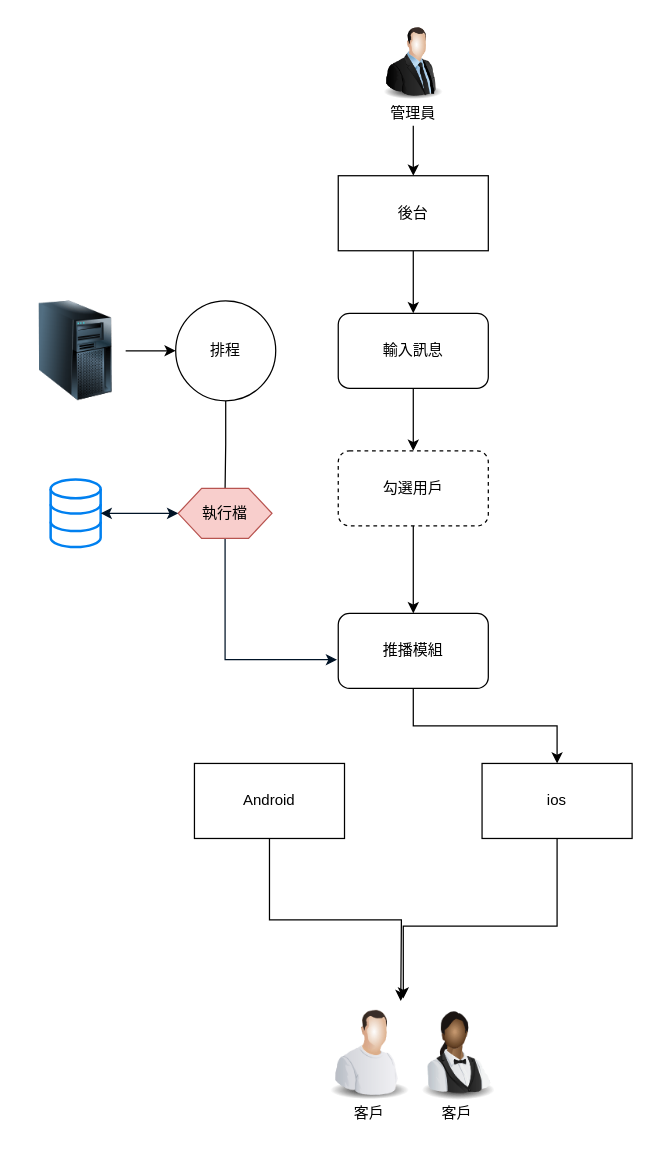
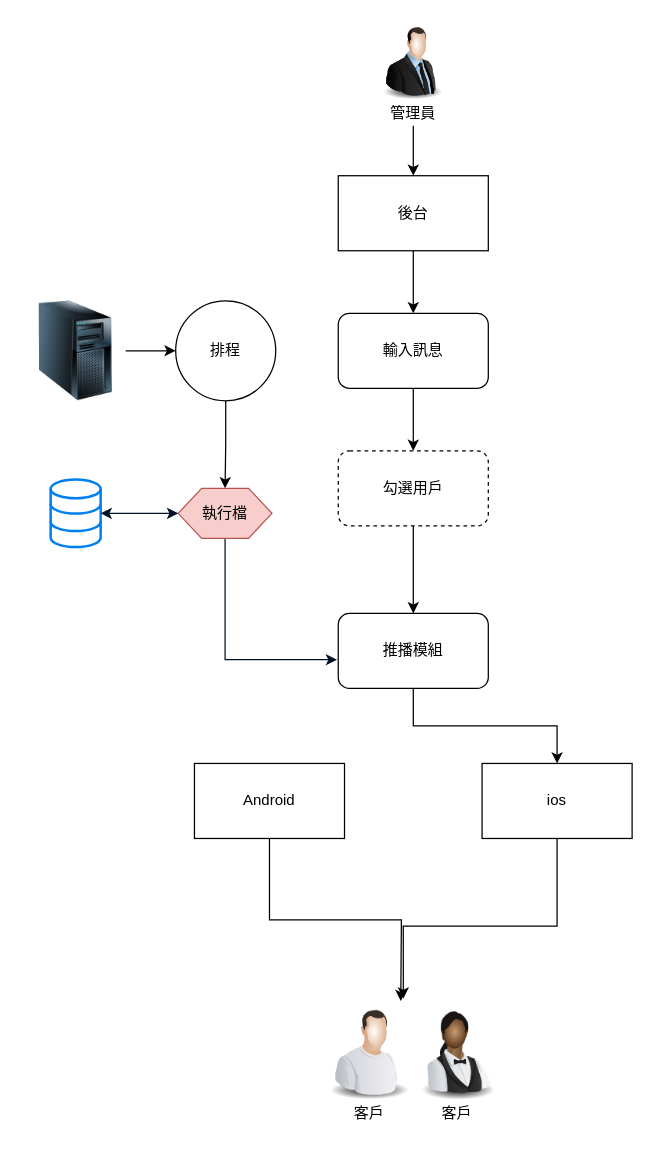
- <mxCell id="14" style="edgeStyle=orthogonalEdgeStyle;rounded=0;orthogonalLoop=1;jettySize=auto;html=1;exitX=0.5;exitY=1;exitDx=0;exitDy=0;entryX=0.5;entryY=0;entryDx=0;entryDy=0;endArrow=none;" edge="1" parent="1" source="15" target="30"><mxGeometry relative="1" as="geometry" /></mxCell>
+ <mxCell id="14" style="edgeStyle=orthogonalEdgeStyle;rounded=0;orthogonalLoop=1;jettySize=auto;html=1;exitX=0.5;exitY=1;exitDx=0;exitDy=0;entryX=0.5;entryY=0;entryDx=0;entryDy=0;" edge="1" parent="1" source="15" target="30"><mxGeometry relative="1" as="geometry" /></mxCell>
